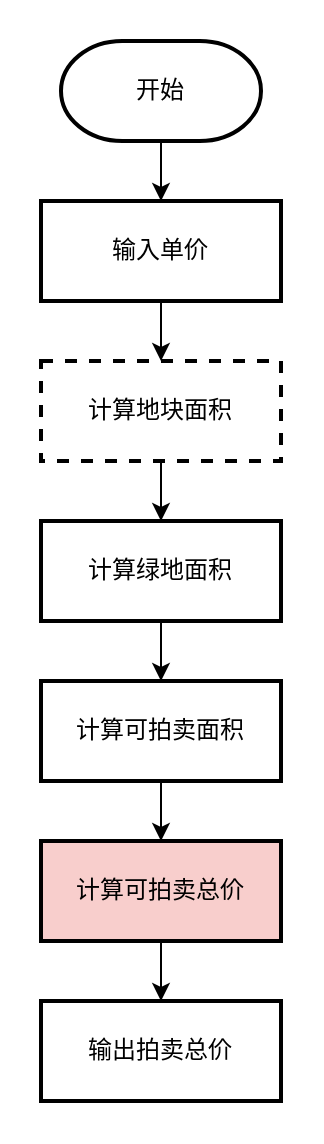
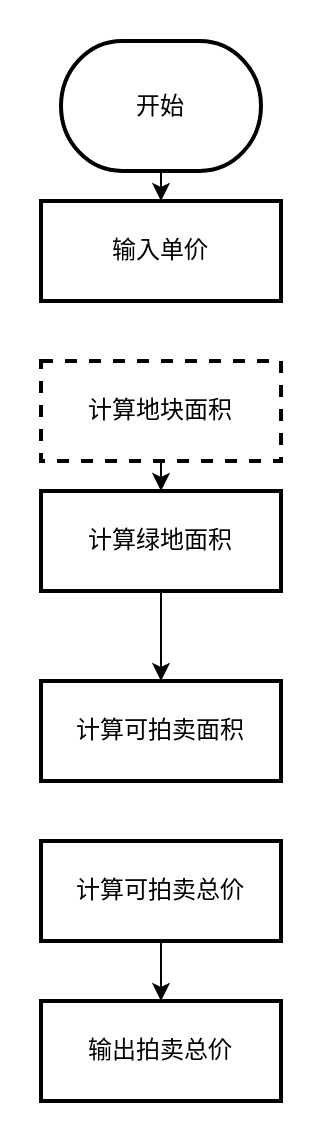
- <mxCell id="3" value="开始" style="strokeWidth=2;html=1;shape=mxgraph.flowchart.terminator;whiteSpace=wrap;" vertex="1" parent="1"><mxGeometry x="30" y="20" width="100" height="50" as="geometry" /></mxCell>
+ <mxCell id="3" value="开始" style="strokeWidth=2;html=1;shape=mxgraph.flowchart.terminator;whiteSpace=wrap;" vertex="1" parent="1"><mxGeometry x="30" y="20" width="100" height="65" as="geometry" /></mxCell>
- <mxCell id="13" style="edgeStyle=none;html=1;entryX=0.5;entryY=0;entryDx=0;entryDy=0;" edge="1" parent="1" source="14" target="5"><mxGeometry relative="1" as="geometry" /></mxCell>
- <mxCell id="7" value="计算绿地面积" style="whiteSpace=wrap;html=1;strokeWidth=2;" vertex="1" parent="1"><mxGeometry x="20" y="260" width="120" height="50" as="geometry" /></mxCell>
+ <mxCell id="7" value="计算绿地面积" style="whiteSpace=wrap;html=1;strokeWidth=2;" vertex="1" parent="1"><mxGeometry x="20" y="245" width="120" height="50" as="geometry" /></mxCell>
- <mxCell id="8" style="edgeStyle=none;html=1;entryX=0.5;entryY=0;entryDx=0;entryDy=0;" edge="1" parent="1" source="9" target="11"><mxGeometry relative="1" as="geometry" /></mxCell>
- <mxCell id="11" value="计算可拍卖总价" style="whiteSpace=wrap;html=1;strokeWidth=2;fillColor=#f8cecc;" vertex="1" parent="1"><mxGeometry x="20" y="420" width="120" height="50" as="geometry" /></mxCell>
+ <mxCell id="11" value="计算可拍卖总价" style="whiteSpace=wrap;html=1;strokeWidth=2;" vertex="1" parent="1"><mxGeometry x="20" y="420" width="120" height="50" as="geometry" /></mxCell>
